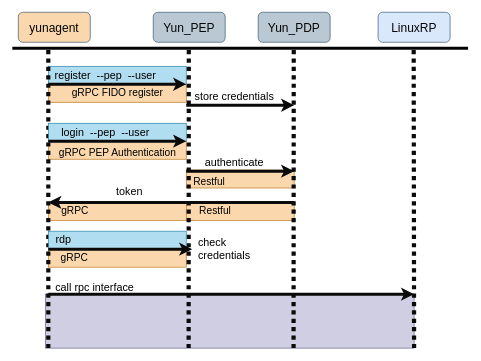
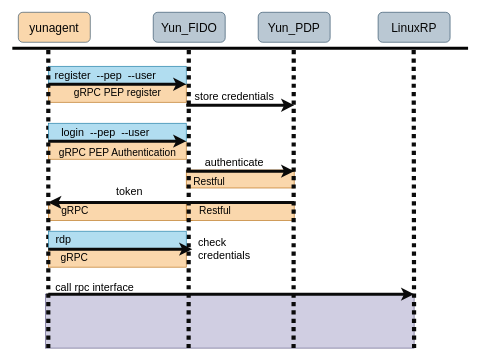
- <mxCell id="16" value="&lt;font style=&quot;font-size: 20px;&quot; color=&quot;#050505&quot;&gt;Yun_PEP&lt;/font&gt;" style="rounded=1;whiteSpace=wrap;html=1;fillColor=#bac8d3;strokeColor=#23445d;" parent="1" vertex="1"><mxGeometry x="255" y="20" width="120" height="50" as="geometry" /></mxCell>
+ <mxCell id="16" value="&lt;font style=&quot;font-size: 20px;&quot; color=&quot;#050505&quot;&gt;Yun_FIDO&lt;/font&gt;" style="rounded=1;whiteSpace=wrap;html=1;fillColor=#bac8d3;strokeColor=#23445d;" parent="1" vertex="1"><mxGeometry x="255" y="20" width="120" height="50" as="geometry" /></mxCell>
- <mxCell id="18" value="&lt;font style=&quot;font-size: 20px;&quot; color=&quot;#050505&quot;&gt;LinuxRP&lt;/font&gt;" style="rounded=1;whiteSpace=wrap;html=1;fillColor=#dae8fc;strokeColor=#23445d;" parent="1" vertex="1"><mxGeometry x="630" y="20" width="120" height="50" as="geometry" /></mxCell>
+ <mxCell id="18" value="&lt;font style=&quot;font-size: 20px;&quot; color=&quot;#050505&quot;&gt;LinuxRP&lt;/font&gt;" style="rounded=1;whiteSpace=wrap;html=1;fillColor=#bac8d3;strokeColor=#23445d;" parent="1" vertex="1"><mxGeometry x="630" y="20" width="120" height="50" as="geometry" /></mxCell>
- <mxCell id="25" value="&lt;font style=&quot;&quot;&gt;&lt;font style=&quot;font-size: 17px;&quot; color=&quot;#000000&quot;&gt;gRPC FIDO register&lt;/font&gt;&lt;br&gt;&lt;/font&gt;" style="text;html=1;align=center;verticalAlign=middle;resizable=0;points=[];autosize=1;strokeColor=none;fillColor=none;" parent="1" vertex="1"><mxGeometry x="105" y="140" width="180" height="30" as="geometry" /></mxCell>
+ <mxCell id="25" value="&lt;font style=&quot;&quot;&gt;&lt;font style=&quot;font-size: 17px;&quot; color=&quot;#000000&quot;&gt;gRPC PEP register&lt;/font&gt;&lt;br&gt;&lt;/font&gt;" style="text;html=1;align=center;verticalAlign=middle;resizable=0;points=[];autosize=1;strokeColor=none;fillColor=none;" parent="1" vertex="1"><mxGeometry x="105" y="140" width="180" height="30" as="geometry" /></mxCell>
